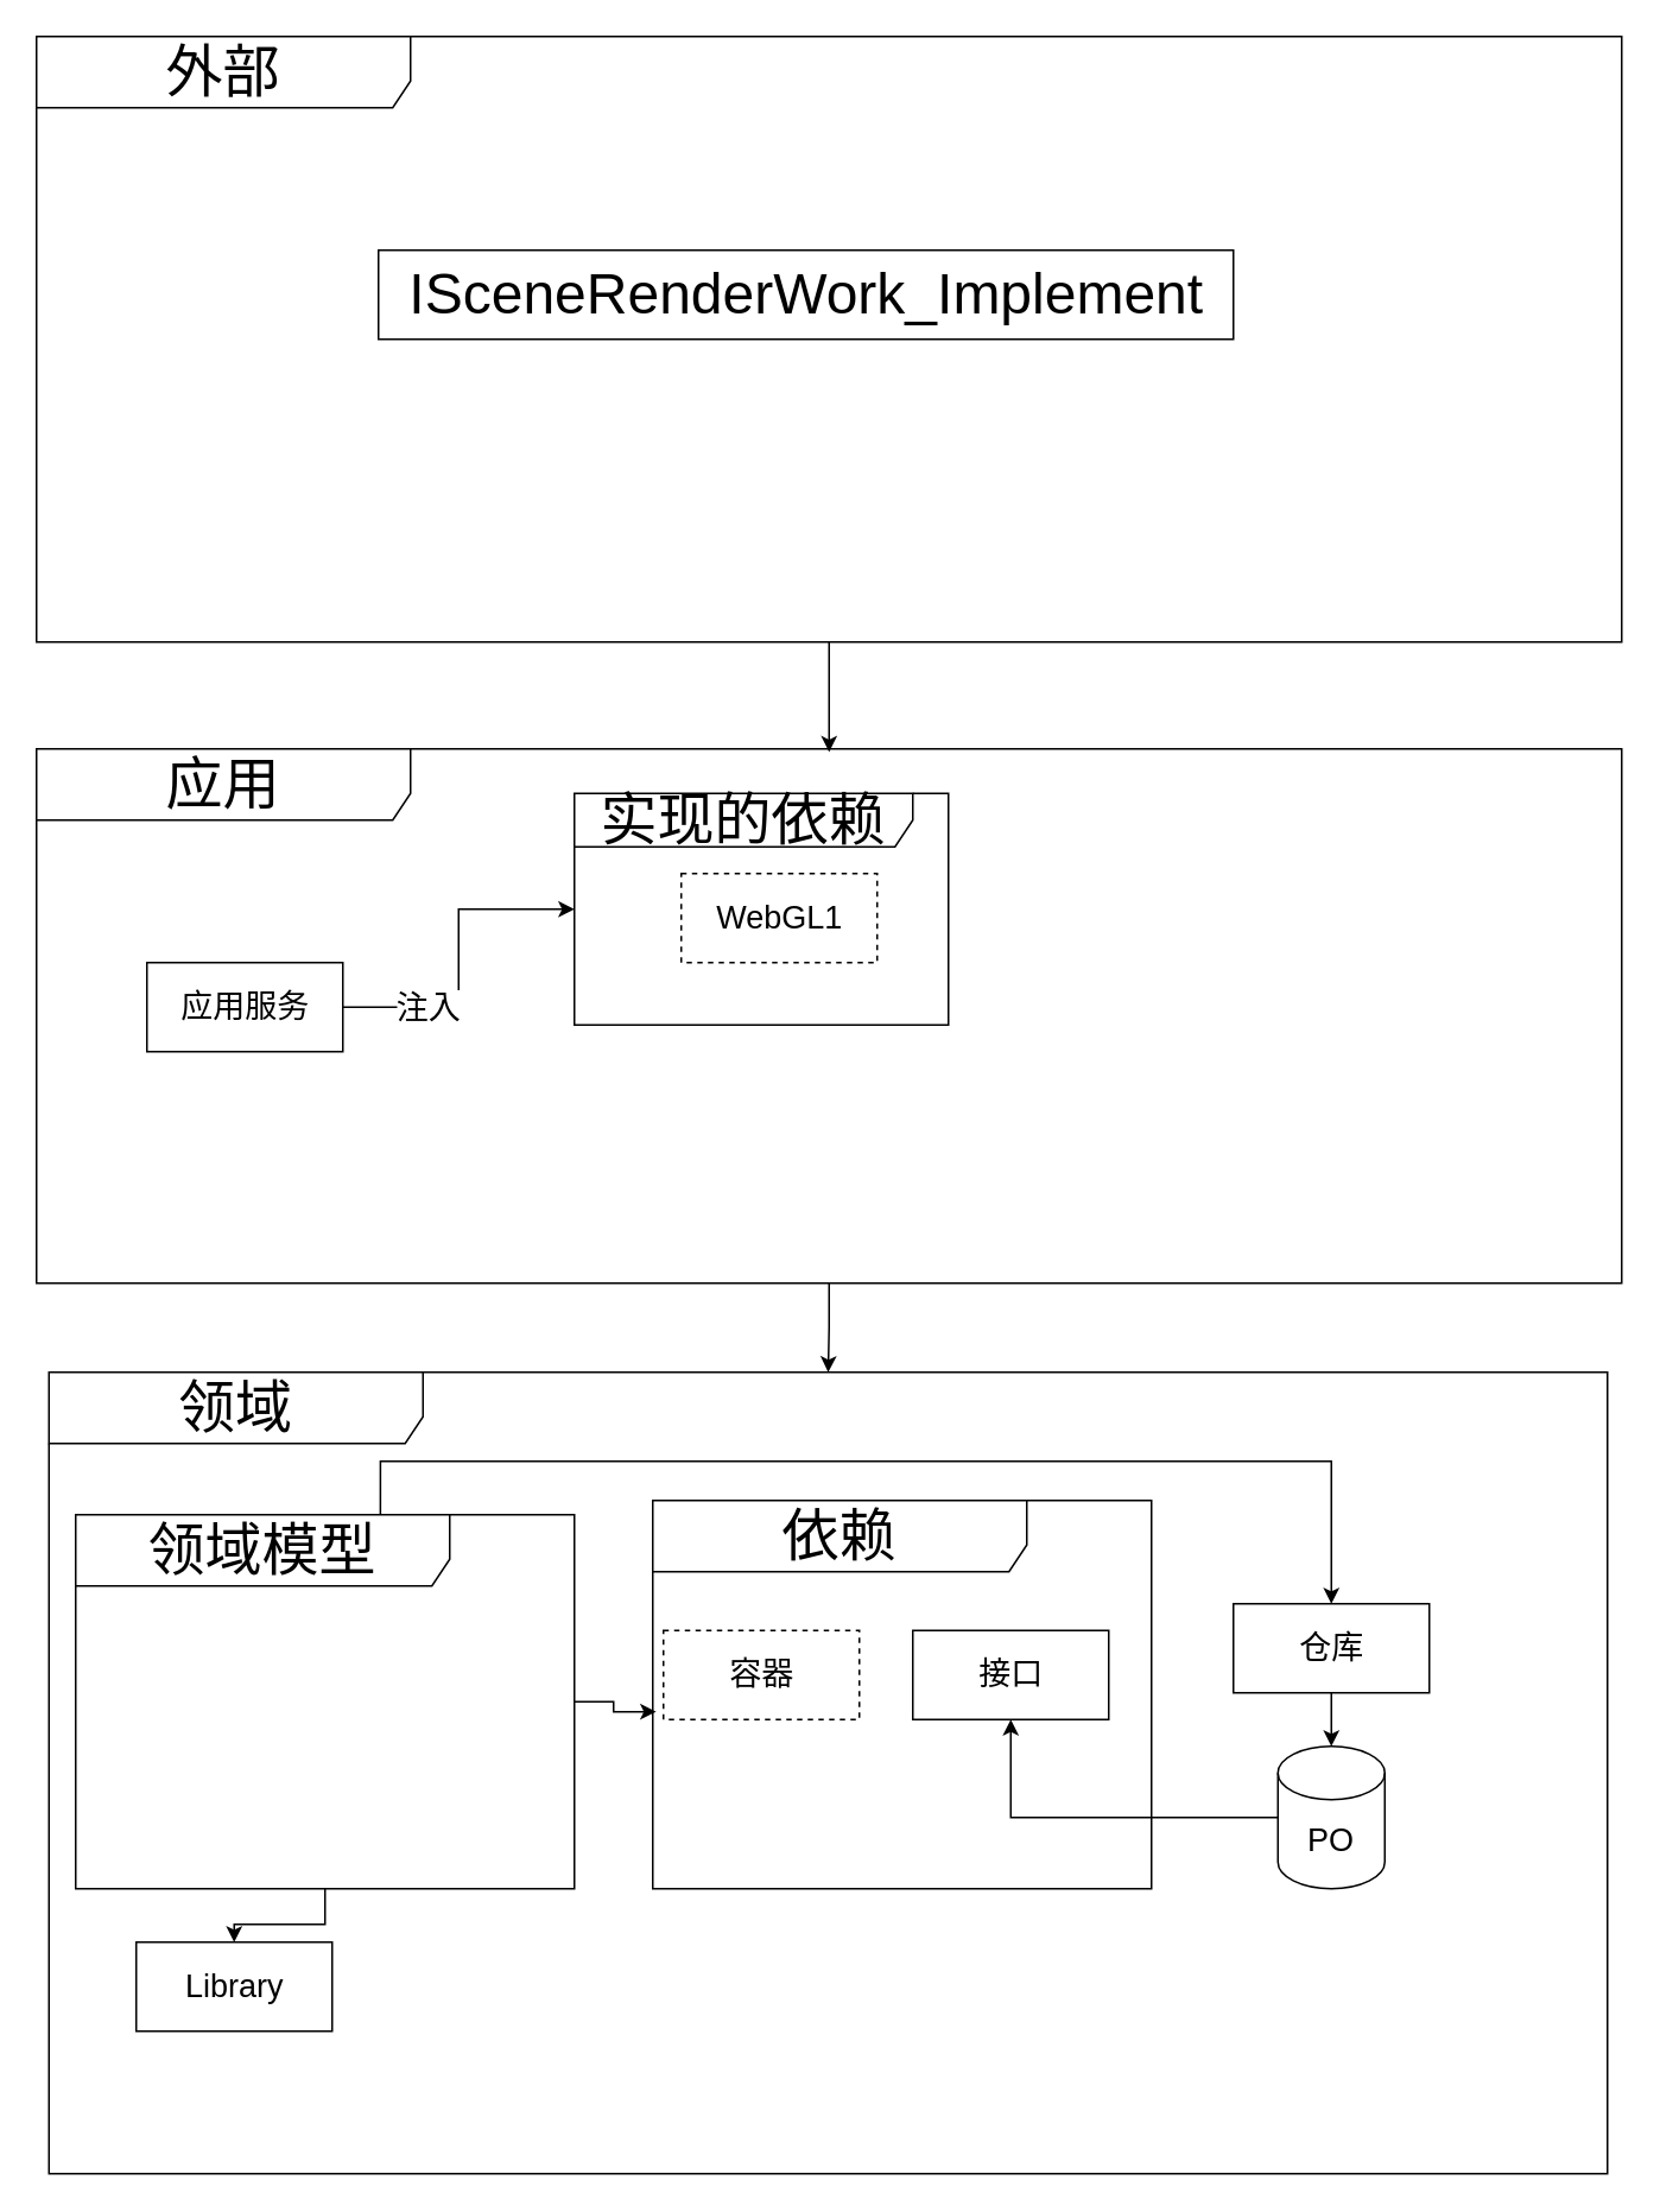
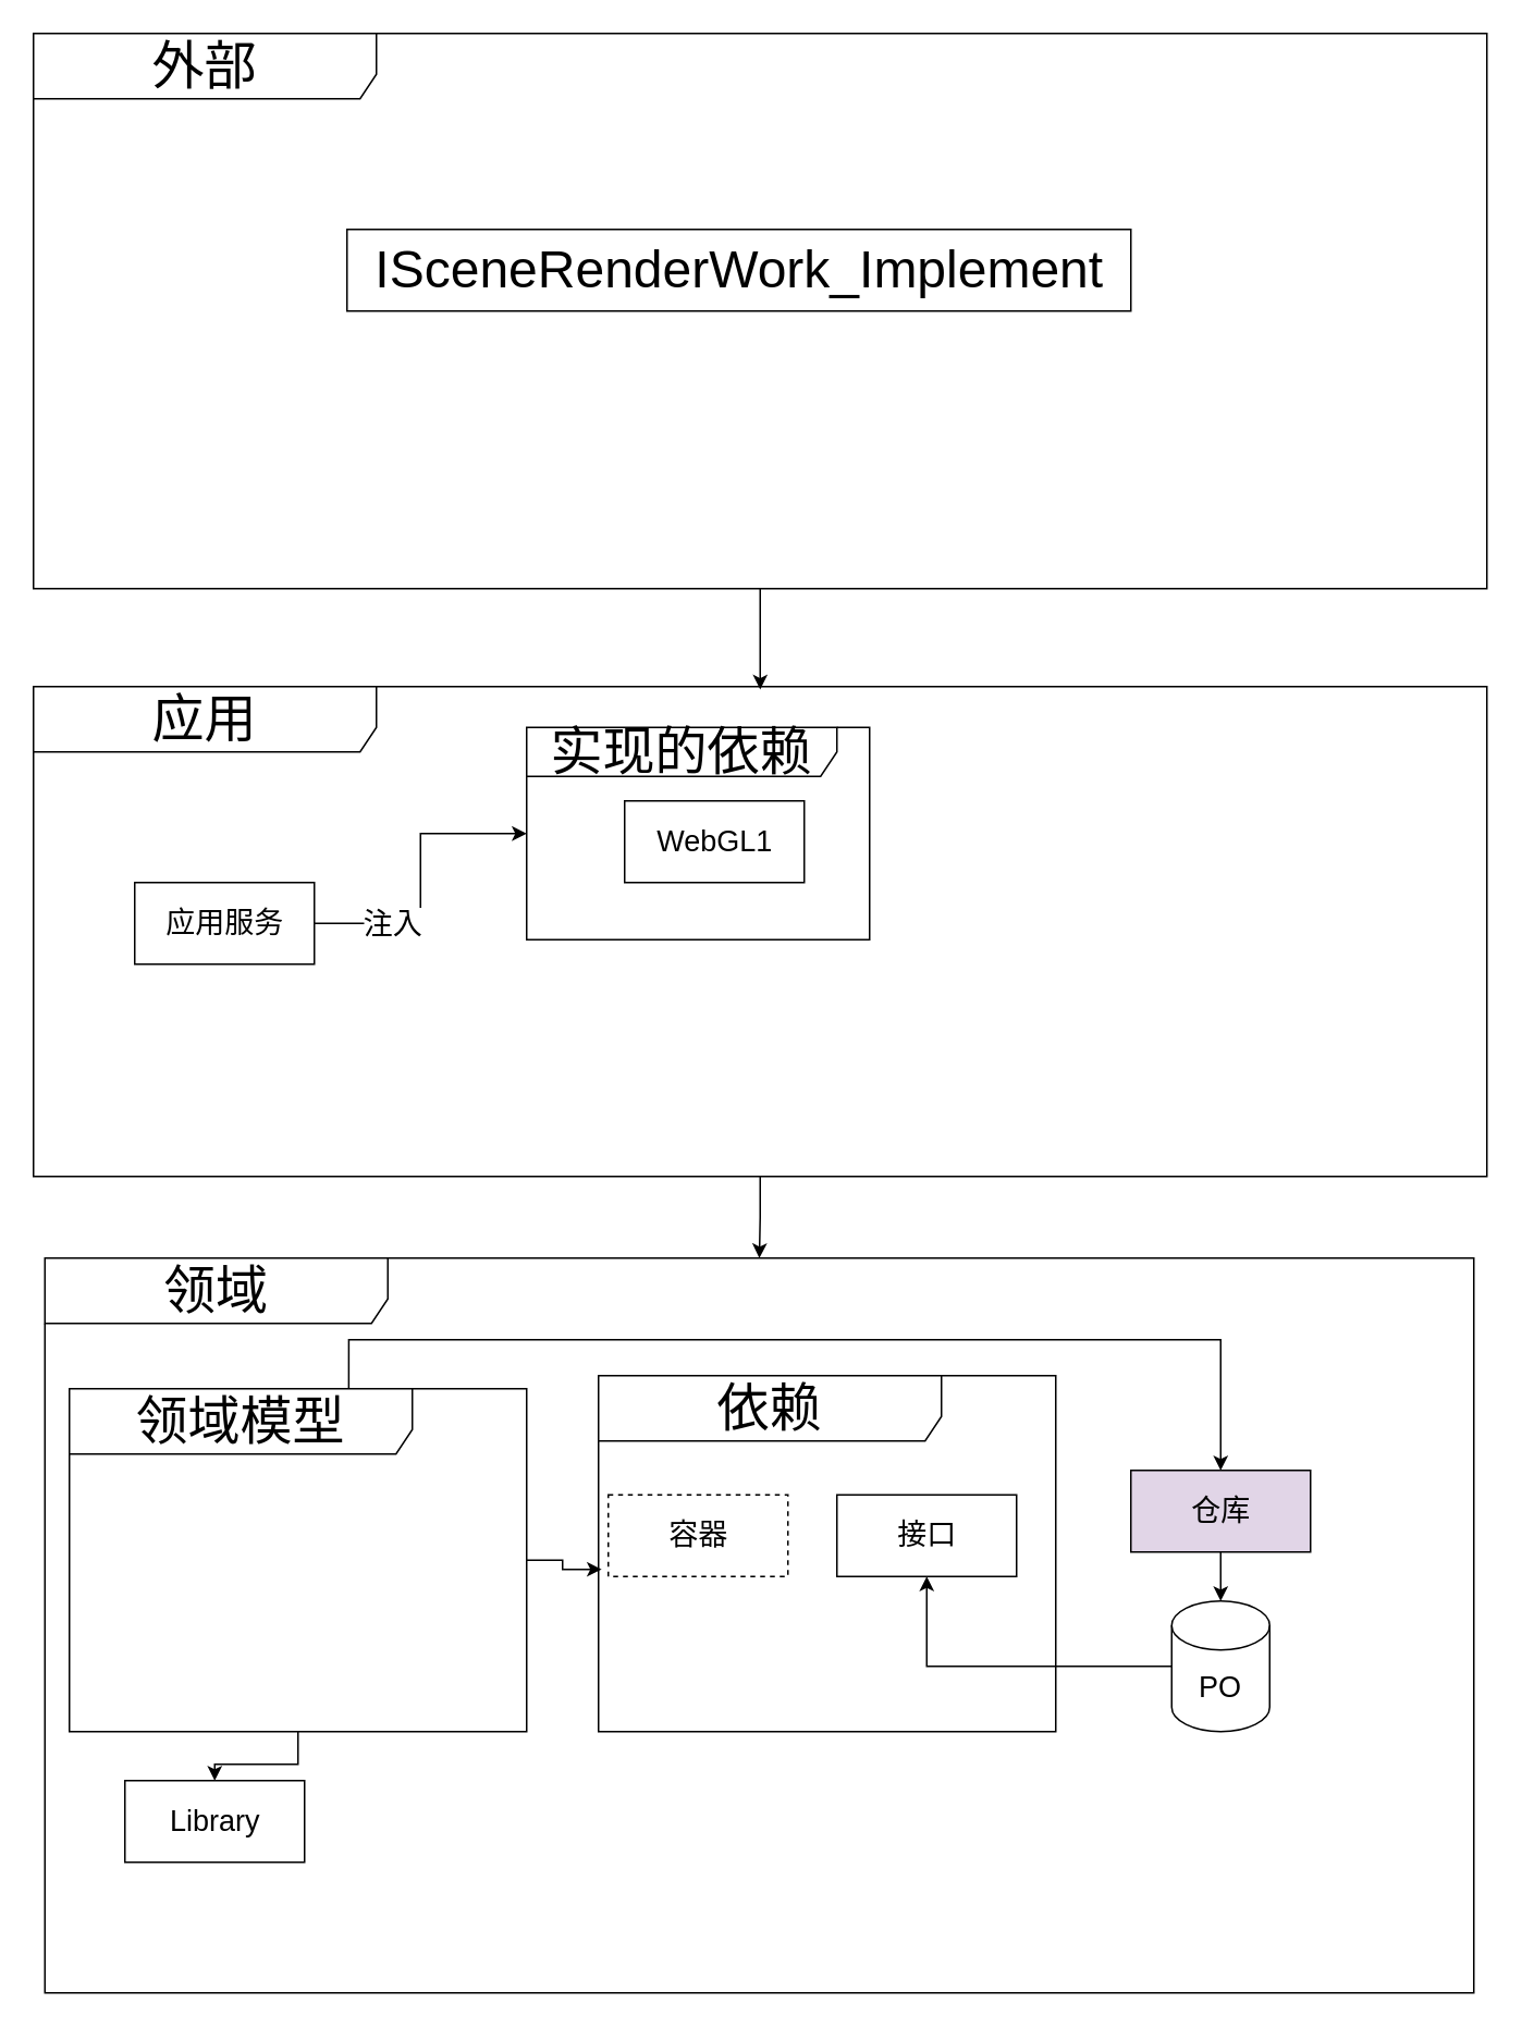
- <mxCell id="23" value="WebGL1" style="html=1;fontSize=18;dashed=1;" parent="1" vertex="1"><mxGeometry x="382" y="490" width="110" height="50" as="geometry" /></mxCell>
+ <mxCell id="23" value="WebGL1" style="html=1;fontSize=18;" parent="1" vertex="1"><mxGeometry x="382" y="490" width="110" height="50" as="geometry" /></mxCell>
- <mxCell id="19" value="仓库" style="html=1;fontSize=18;" parent="1" vertex="1"><mxGeometry x="692" y="900" width="110" height="50" as="geometry" /></mxCell>
+ <mxCell id="19" value="仓库" style="html=1;fontSize=18;fillColor=#e1d5e7;" parent="1" vertex="1"><mxGeometry x="692" y="900" width="110" height="50" as="geometry" /></mxCell>
